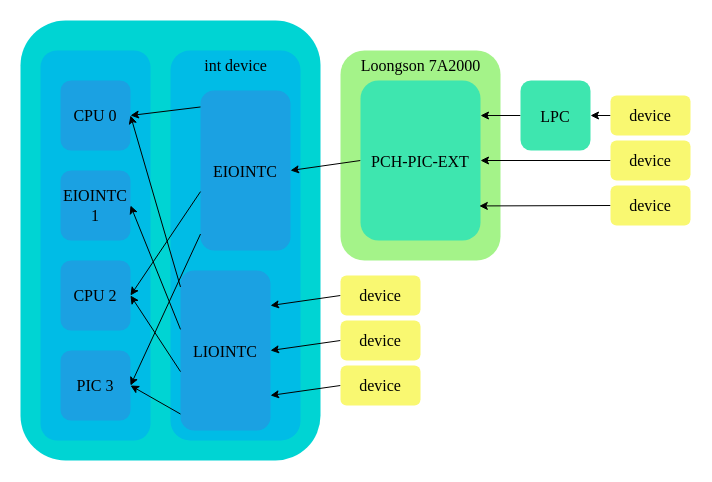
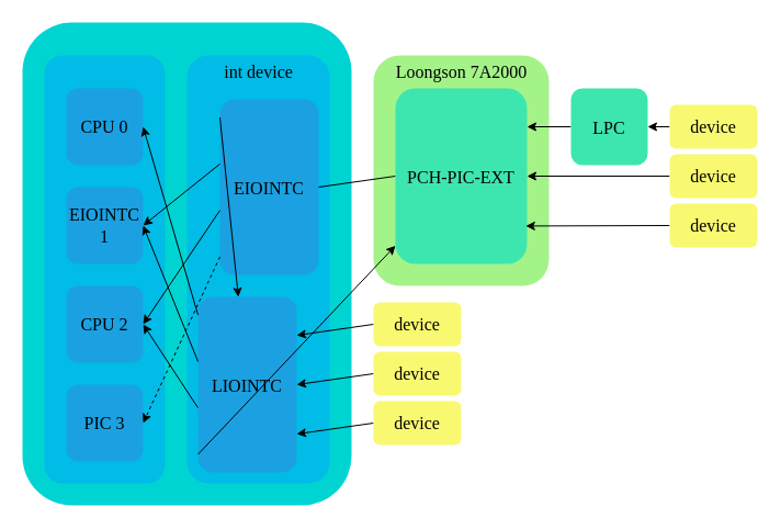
- <mxCell id="19" value="" style="endArrow=classic;html=1;entryX=1;entryY=0.5;entryDx=0;entryDy=0;exitX=0;exitY=0.103;exitDx=0;exitDy=0;exitPerimeter=0;" parent="1" source="6" target="7" edge="1"><mxGeometry width="50" height="50" relative="1" as="geometry"><mxPoint x="50" y="270" as="sourcePoint" /><mxPoint x="100" y="220" as="targetPoint" /></mxGeometry></mxCell>
+ <mxCell id="19" value="" style="endArrow=classic;html=1;exitX=0;exitY=0.103;exitDx=0;exitDy=0;exitPerimeter=0;" parent="1" source="6" target="23" edge="1"><mxGeometry width="50" height="50" relative="1" as="geometry"><mxPoint x="50" y="270" as="sourcePoint" /><mxPoint x="100" y="220" as="targetPoint" /></mxGeometry></mxCell>
- <mxCell id="8" style="edgeStyle=none;html=1;exitX=0;exitY=0.5;exitDx=0;exitDy=0;entryX=1;entryY=0.5;entryDx=0;entryDy=0;fontFamily=Times New Roman;fontSize=16;fontColor=#000000;" parent="1" source="9" target="6" edge="1"><mxGeometry relative="1" as="geometry" /></mxCell>
+ <mxCell id="8" style="edgeStyle=none;html=1;exitX=0;exitY=0.5;exitDx=0;exitDy=0;entryX=1;entryY=0.5;entryDx=0;entryDy=0;fontFamily=Times New Roman;fontSize=16;fontColor=#000000;endArrow=none;" parent="1" source="9" target="6" edge="1"><mxGeometry relative="1" as="geometry" /></mxCell>
+ <mxCell id="20" value="" style="endArrow=classic;html=1;entryX=1;entryY=0.5;entryDx=0;entryDy=0;exitX=0;exitY=0.368;exitDx=0;exitDy=0;exitPerimeter=0;" parent="1" source="6" target="18" edge="1"><mxGeometry width="50" height="50" relative="1" as="geometry"><mxPoint x="30" y="290" as="sourcePoint" /><mxPoint x="80" y="240" as="targetPoint" /></mxGeometry></mxCell>
- <mxCell id="22" value="" style="endArrow=classic;html=1;entryX=1;entryY=0.5;entryDx=0;entryDy=0;exitX=0;exitY=0.897;exitDx=0;exitDy=0;exitPerimeter=0;" parent="1" source="6" target="17" edge="1"><mxGeometry width="50" height="50" relative="1" as="geometry"><mxPoint x="140" y="440" as="sourcePoint" /><mxPoint x="190" y="390" as="targetPoint" /></mxGeometry></mxCell>
+ <mxCell id="22" value="" style="endArrow=classic;html=1;entryX=1;entryY=0.5;entryDx=0;entryDy=0;exitX=0;exitY=0.897;exitDx=0;exitDy=0;exitPerimeter=0;dashed=1;" parent="1" source="6" target="17" edge="1"><mxGeometry width="50" height="50" relative="1" as="geometry"><mxPoint x="140" y="440" as="sourcePoint" /><mxPoint x="190" y="390" as="targetPoint" /></mxGeometry></mxCell>
- <mxCell id="24" value="" style="endArrow=classic;html=1;entryX=1;entryY=0.5;entryDx=0;entryDy=0;exitX=0;exitY=0.897;exitDx=0;exitDy=0;exitPerimeter=0;" parent="1" source="23" target="17" edge="1"><mxGeometry width="50" height="50" relative="1" as="geometry"><mxPoint x="170" y="385" as="sourcePoint" /><mxPoint x="250" y="340" as="targetPoint" /></mxGeometry></mxCell>
+ <mxCell id="24" value="" style="endArrow=classic;html=1;exitX=0;exitY=0.897;exitDx=0;exitDy=0;exitPerimeter=0;" parent="1" source="23" target="9" edge="1"><mxGeometry width="50" height="50" relative="1" as="geometry"><mxPoint x="170" y="385" as="sourcePoint" /><mxPoint x="250" y="340" as="targetPoint" /></mxGeometry></mxCell>
